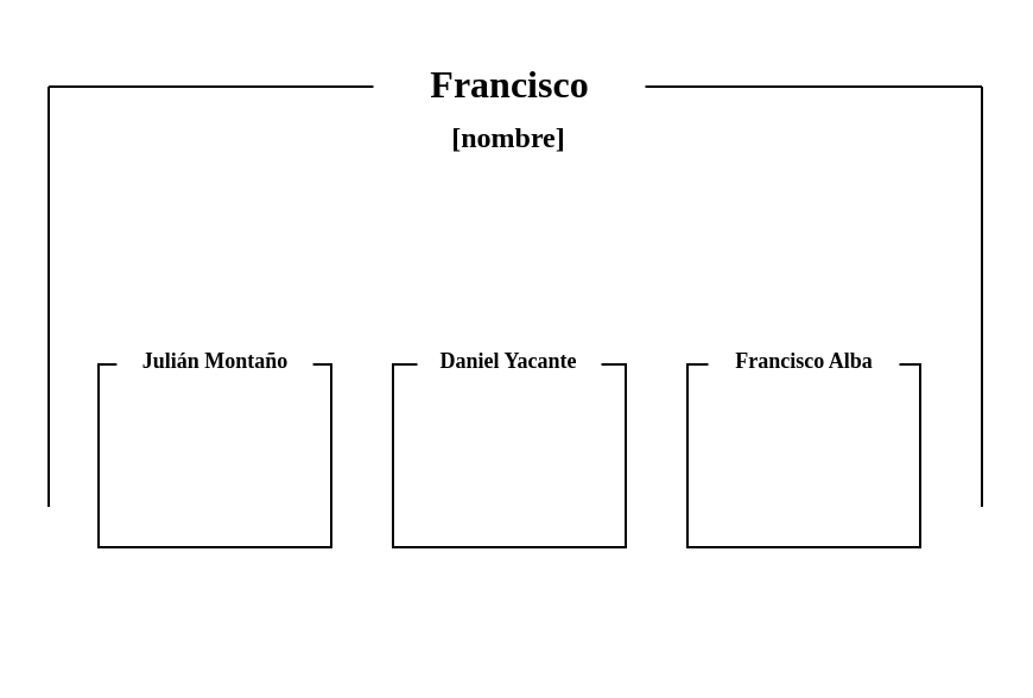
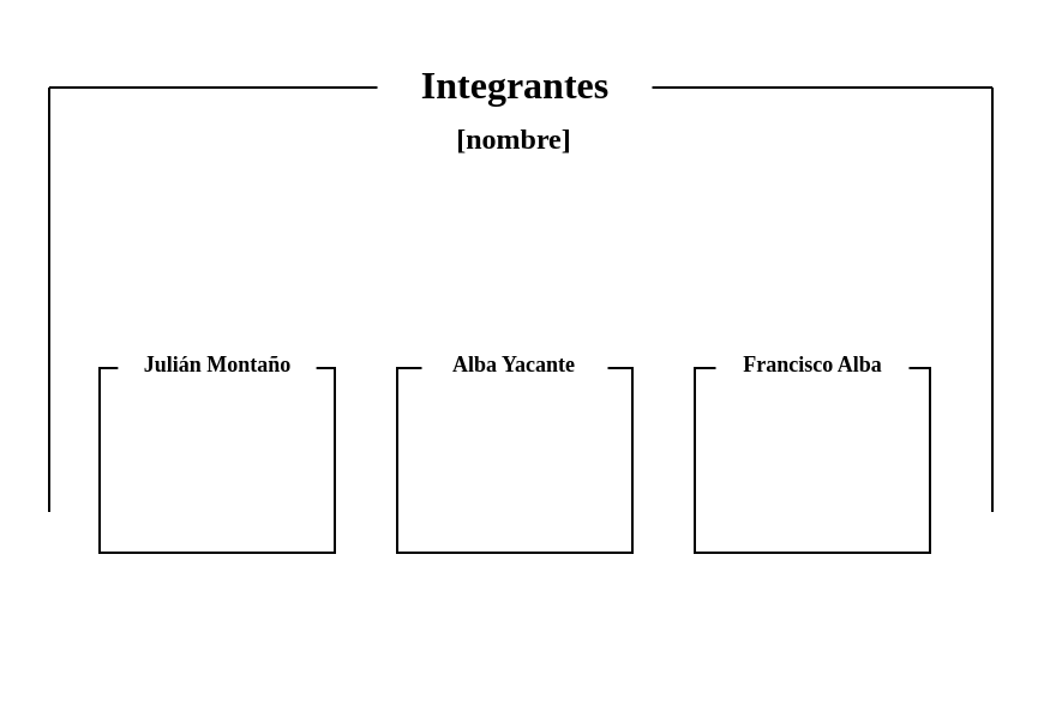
- <mxCell id="9" value="Francisco" style="text;html=1;align=center;verticalAlign=middle;whiteSpace=wrap;rounded=0;fontSize=16;fillColor=default;fontFamily=Verdana;fontStyle=1" vertex="1" parent="1"><mxGeometry x="156.75" y="20" width="114.5" height="30" as="geometry" /></mxCell>
+ <mxCell id="9" value="Integrantes" style="text;html=1;align=center;verticalAlign=middle;whiteSpace=wrap;rounded=0;fontSize=16;fillColor=default;fontFamily=Verdana;fontStyle=1" vertex="1" parent="1"><mxGeometry x="156.75" y="20" width="114.5" height="30" as="geometry" /></mxCell>
- <mxCell id="12" value="Daniel Yacante" style="text;html=1;align=center;verticalAlign=middle;whiteSpace=wrap;rounded=0;fontSize=9;fillColor=default;fontFamily=Verdana;fontStyle=1" vertex="1" parent="1"><mxGeometry x="175.25" y="143" width="77.5" height="18" as="geometry" /></mxCell>
+ <mxCell id="12" value="Alba Yacante" style="text;html=1;align=center;verticalAlign=middle;whiteSpace=wrap;rounded=0;fontSize=9;fillColor=default;fontFamily=Verdana;fontStyle=1" vertex="1" parent="1"><mxGeometry x="175.25" y="143" width="77.5" height="18" as="geometry" /></mxCell>
